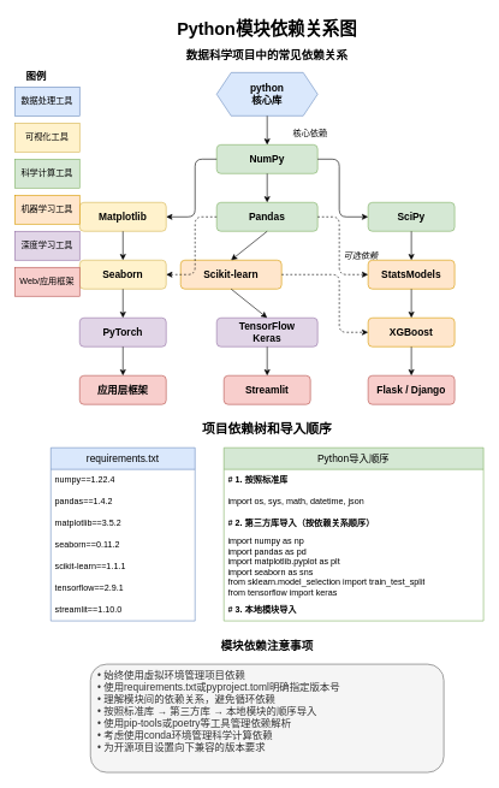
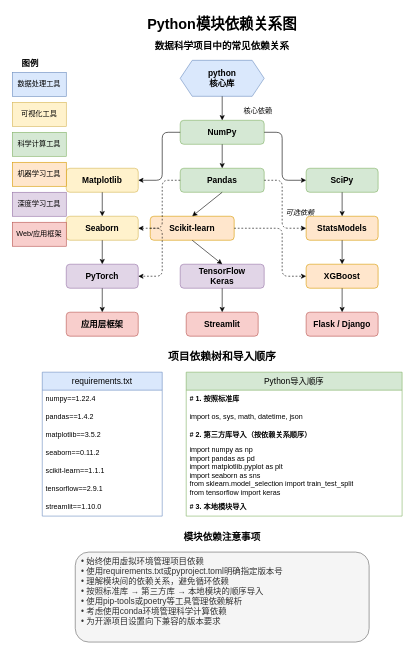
+ <mxCell id="41" value="" style="endArrow=classic;html=1;fontSize=12;entryX=1;entryY=0.5;entryDx=0;entryDy=0;exitX=0;exitY=0.5;exitDx=0;exitDy=0;dashed=1;" edge="1" parent="1" source="9" target="12"><mxGeometry width="50" height="50" relative="1" as="geometry"><mxPoint x="295" y="380" as="sourcePoint" /><mxPoint x="520" y="460" as="targetPoint" /><Array as="points"><mxPoint x="270" y="380" /><mxPoint x="270" y="460" /></Array></mxGeometry></mxCell>
